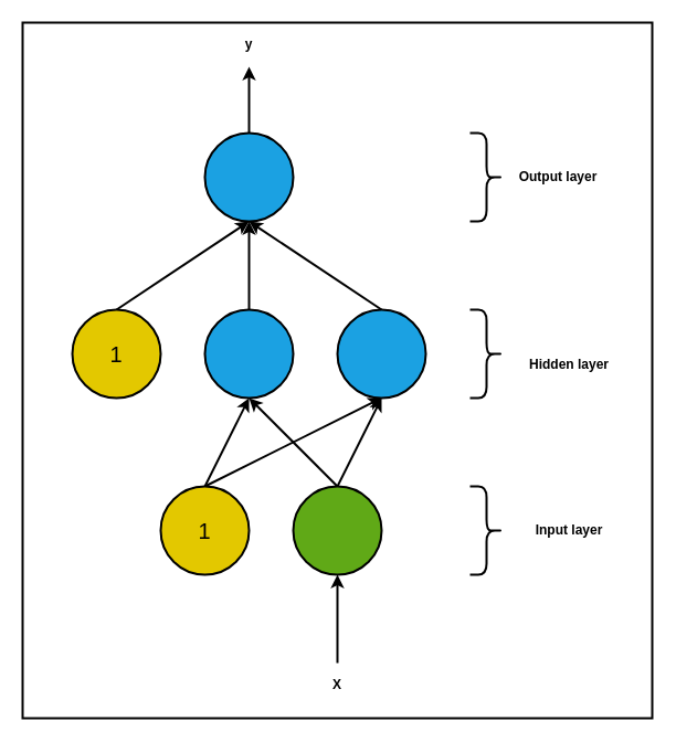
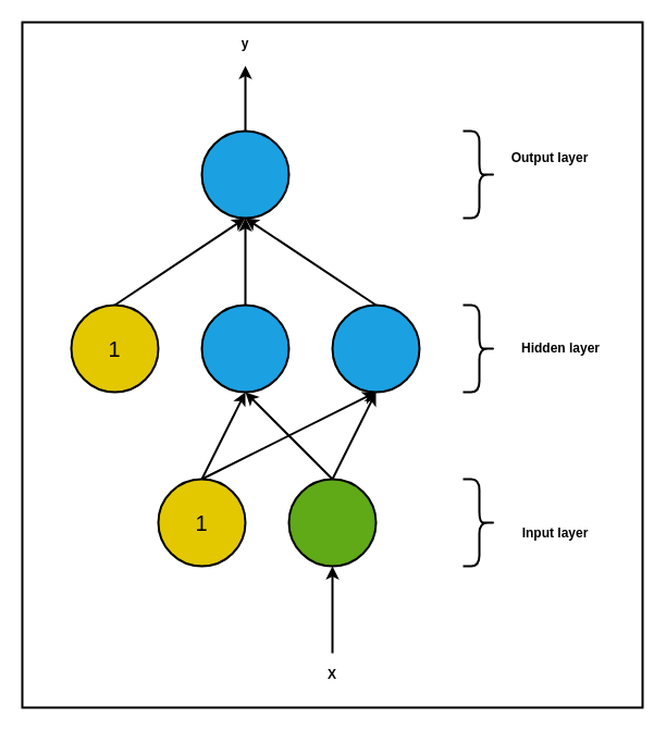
- <mxCell id="21" value="&lt;font color=&quot;#000000&quot;&gt;&lt;b&gt;Output layer&lt;/b&gt;&lt;/font&gt;" style="text;html=1;strokeColor=none;fillColor=none;align=center;verticalAlign=middle;whiteSpace=wrap;rounded=0;" vertex="1" parent="1"><mxGeometry x="465" y="150" width="80" height="20" as="geometry" /></mxCell>
+ <mxCell id="21" value="&lt;font color=&quot;#000000&quot;&gt;&lt;b&gt;Output layer&lt;/b&gt;&lt;/font&gt;" style="text;html=1;strokeColor=none;fillColor=none;align=center;verticalAlign=middle;whiteSpace=wrap;rounded=0;" vertex="1" parent="1"><mxGeometry x="465" y="135" width="80" height="20" as="geometry" /></mxCell>
- <mxCell id="22" value="&lt;font color=&quot;#000000&quot;&gt;&lt;b&gt;Hidden layer&lt;/b&gt;&lt;/font&gt;" style="text;html=1;strokeColor=none;fillColor=none;align=center;verticalAlign=middle;whiteSpace=wrap;rounded=0;" vertex="1" parent="1"><mxGeometry x="475" y="320" width="80" height="20" as="geometry" /></mxCell>
+ <mxCell id="22" value="&lt;font color=&quot;#000000&quot;&gt;&lt;b&gt;Hidden layer&lt;/b&gt;&lt;/font&gt;" style="text;html=1;strokeColor=none;fillColor=none;align=center;verticalAlign=middle;whiteSpace=wrap;rounded=0;" vertex="1" parent="1"><mxGeometry x="475" y="310" width="80" height="20" as="geometry" /></mxCell>
- <mxCell id="23" value="&lt;font color=&quot;#000000&quot;&gt;&lt;b&gt;Input layer&lt;/b&gt;&lt;/font&gt;" style="text;html=1;strokeColor=none;fillColor=none;align=center;verticalAlign=middle;whiteSpace=wrap;rounded=0;" vertex="1" parent="1"><mxGeometry x="475" y="470" width="80" height="20" as="geometry" /></mxCell>
+ <mxCell id="23" value="&lt;font color=&quot;#000000&quot;&gt;&lt;b&gt;Input layer&lt;/b&gt;&lt;/font&gt;" style="text;html=1;strokeColor=none;fillColor=none;align=center;verticalAlign=middle;whiteSpace=wrap;rounded=0;" vertex="1" parent="1"><mxGeometry x="470" y="480" width="80" height="20" as="geometry" /></mxCell>
